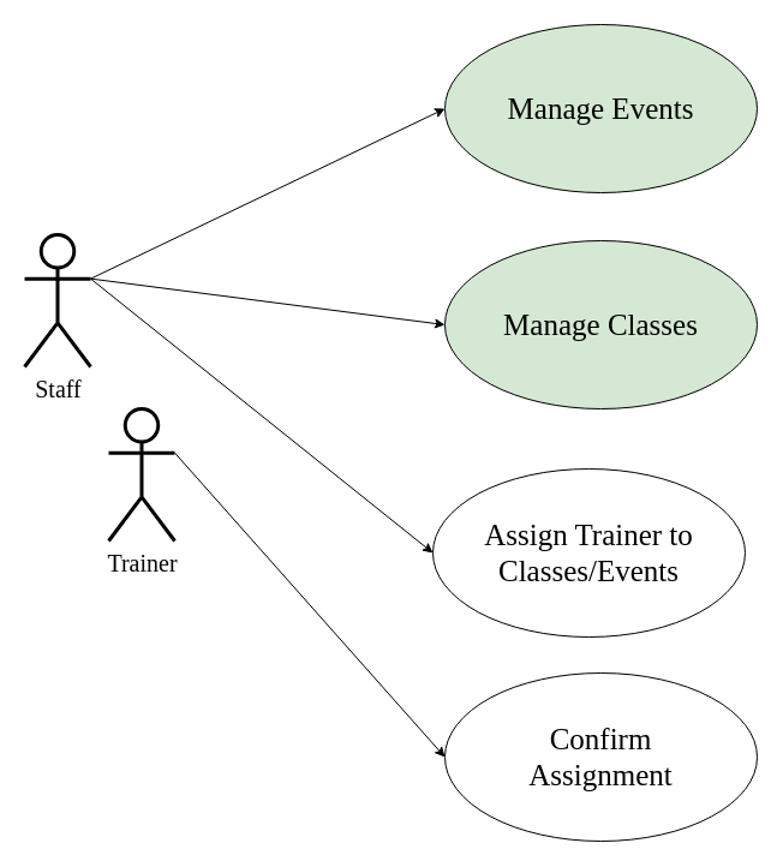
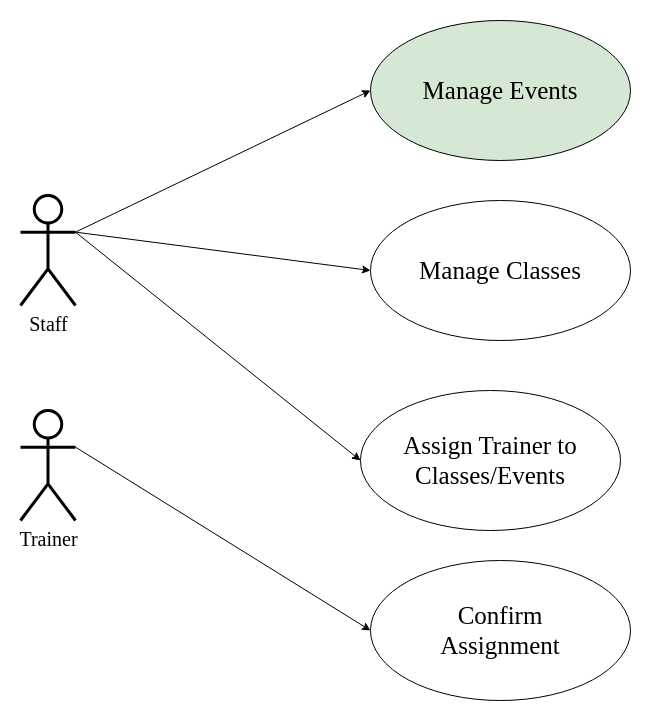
- <mxCell id="3" value="&lt;font style=&quot;font-size: 25px&quot; face=&quot;Poppins&quot;&gt;Manage Classes&lt;/font&gt;" style="ellipse;whiteSpace=wrap;html=1;fillColor=#d5e8d4;" vertex="1" parent="1"><mxGeometry x="370" y="200" width="260" height="140" as="geometry" /></mxCell>
+ <mxCell id="3" value="&lt;font style=&quot;font-size: 25px&quot; face=&quot;Poppins&quot;&gt;Manage Classes&lt;/font&gt;" style="ellipse;whiteSpace=wrap;html=1;" vertex="1" parent="1"><mxGeometry x="370" y="200" width="260" height="140" as="geometry" /></mxCell>
- <mxCell id="11" value="&lt;font style=&quot;font-size: 20px&quot;&gt;Trainer&lt;/font&gt;" style="shape=umlActor;verticalLabelPosition=bottom;labelBackgroundColor=#ffffff;verticalAlign=top;html=1;outlineConnect=0;fontFamily=Poppins;strokeWidth=3;" vertex="1" parent="1"><mxGeometry x="90" y="340" width="55" height="110" as="geometry" /></mxCell>
+ <mxCell id="11" value="&lt;font style=&quot;font-size: 20px&quot;&gt;Trainer&lt;/font&gt;" style="shape=umlActor;verticalLabelPosition=bottom;labelBackgroundColor=#ffffff;verticalAlign=top;html=1;outlineConnect=0;fontFamily=Poppins;strokeWidth=3;" vertex="1" parent="1"><mxGeometry x="20" y="410" width="55" height="110" as="geometry" /></mxCell>
